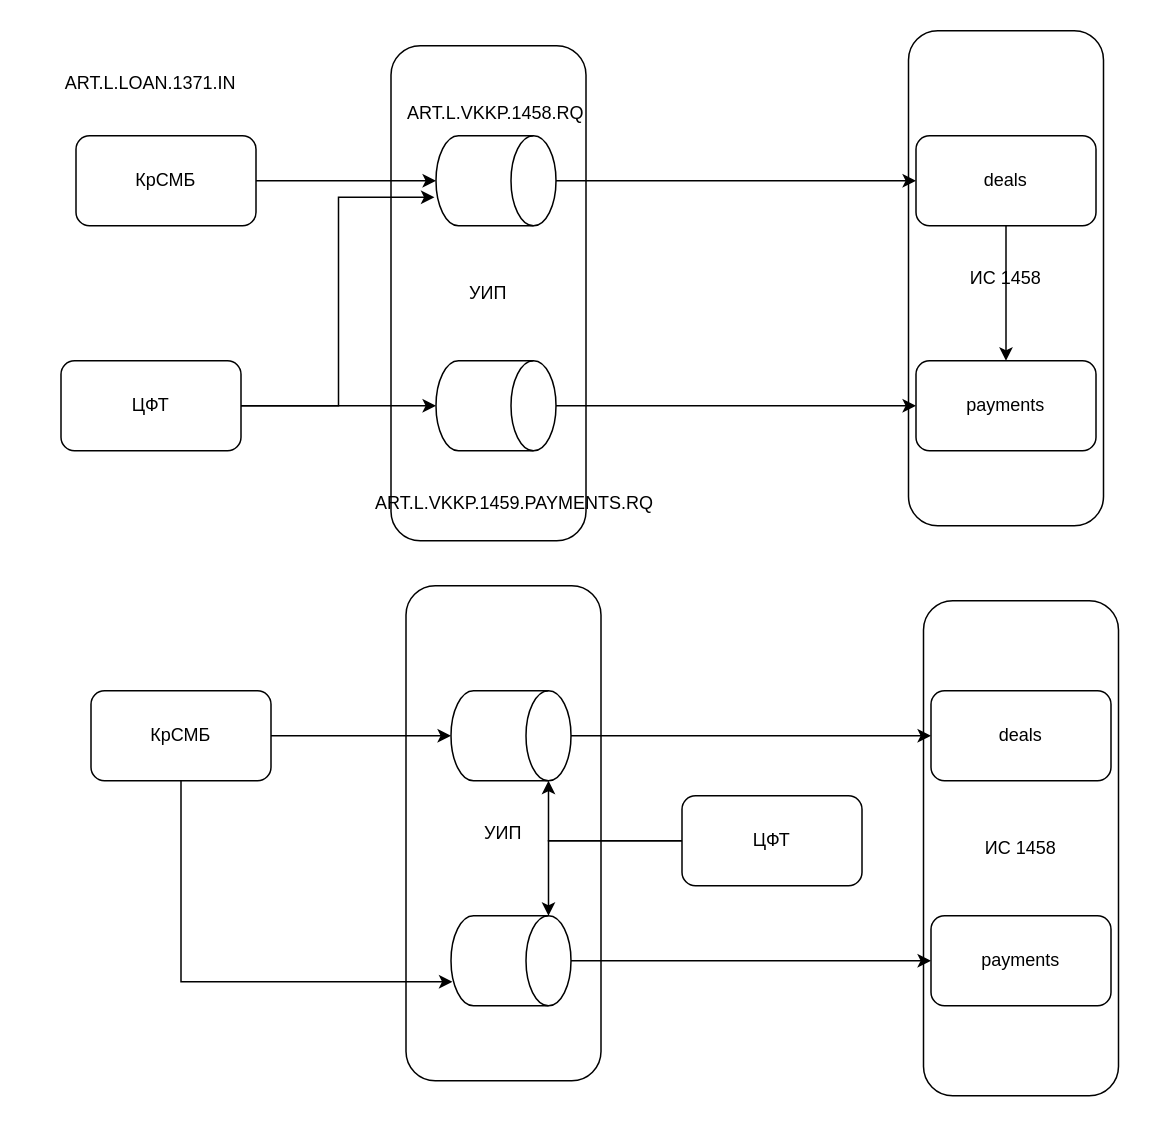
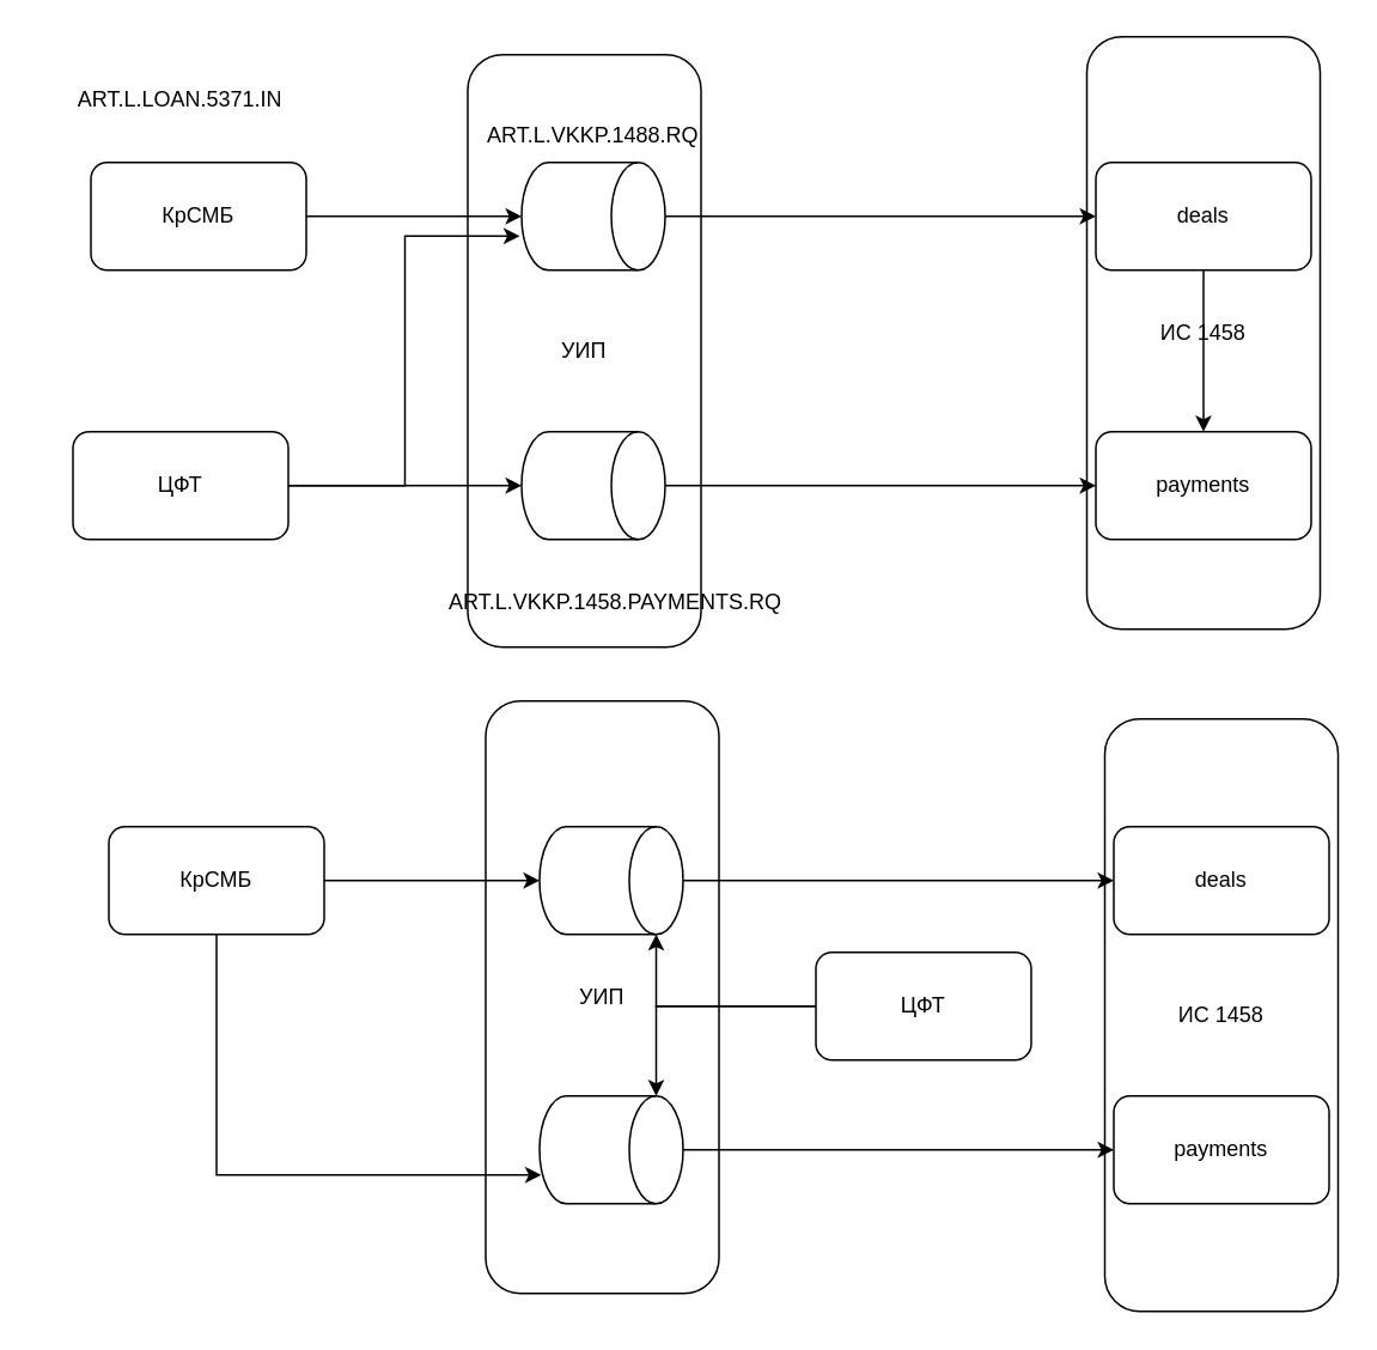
- <mxCell id="32" value="ART.L.LOAN.1371.IN" style="text;html=1;align=center;verticalAlign=middle;whiteSpace=wrap;rounded=0;" vertex="1" parent="1"><mxGeometry x="20" y="50" width="160" height="10" as="geometry" /></mxCell>
+ <mxCell id="32" value="ART.L.LOAN.5371.IN" style="text;html=1;align=center;verticalAlign=middle;whiteSpace=wrap;rounded=0;" vertex="1" parent="1"><mxGeometry x="20" y="50" width="160" height="10" as="geometry" /></mxCell>
- <mxCell id="29" value="ART.L.VKKP.1458.RQ" style="text;html=1;align=center;verticalAlign=middle;whiteSpace=wrap;rounded=0;" vertex="1" parent="1"><mxGeometry x="260" y="60" width="140" height="30" as="geometry" /></mxCell>
+ <mxCell id="29" value="ART.L.VKKP.1488.RQ" style="text;html=1;align=center;verticalAlign=middle;whiteSpace=wrap;rounded=0;" vertex="1" parent="1"><mxGeometry x="260" y="60" width="140" height="30" as="geometry" /></mxCell>
- <mxCell id="30" value="ART.L.VKKP.1459.PAYMENTS.RQ" style="text;html=1;align=center;verticalAlign=middle;whiteSpace=wrap;rounded=0;" vertex="1" parent="1"><mxGeometry x="255" y="320" width="175" height="30" as="geometry" /></mxCell>
+ <mxCell id="30" value="ART.L.VKKP.1458.PAYMENTS.RQ" style="text;html=1;align=center;verticalAlign=middle;whiteSpace=wrap;rounded=0;" vertex="1" parent="1"><mxGeometry x="255" y="320" width="175" height="30" as="geometry" /></mxCell>
